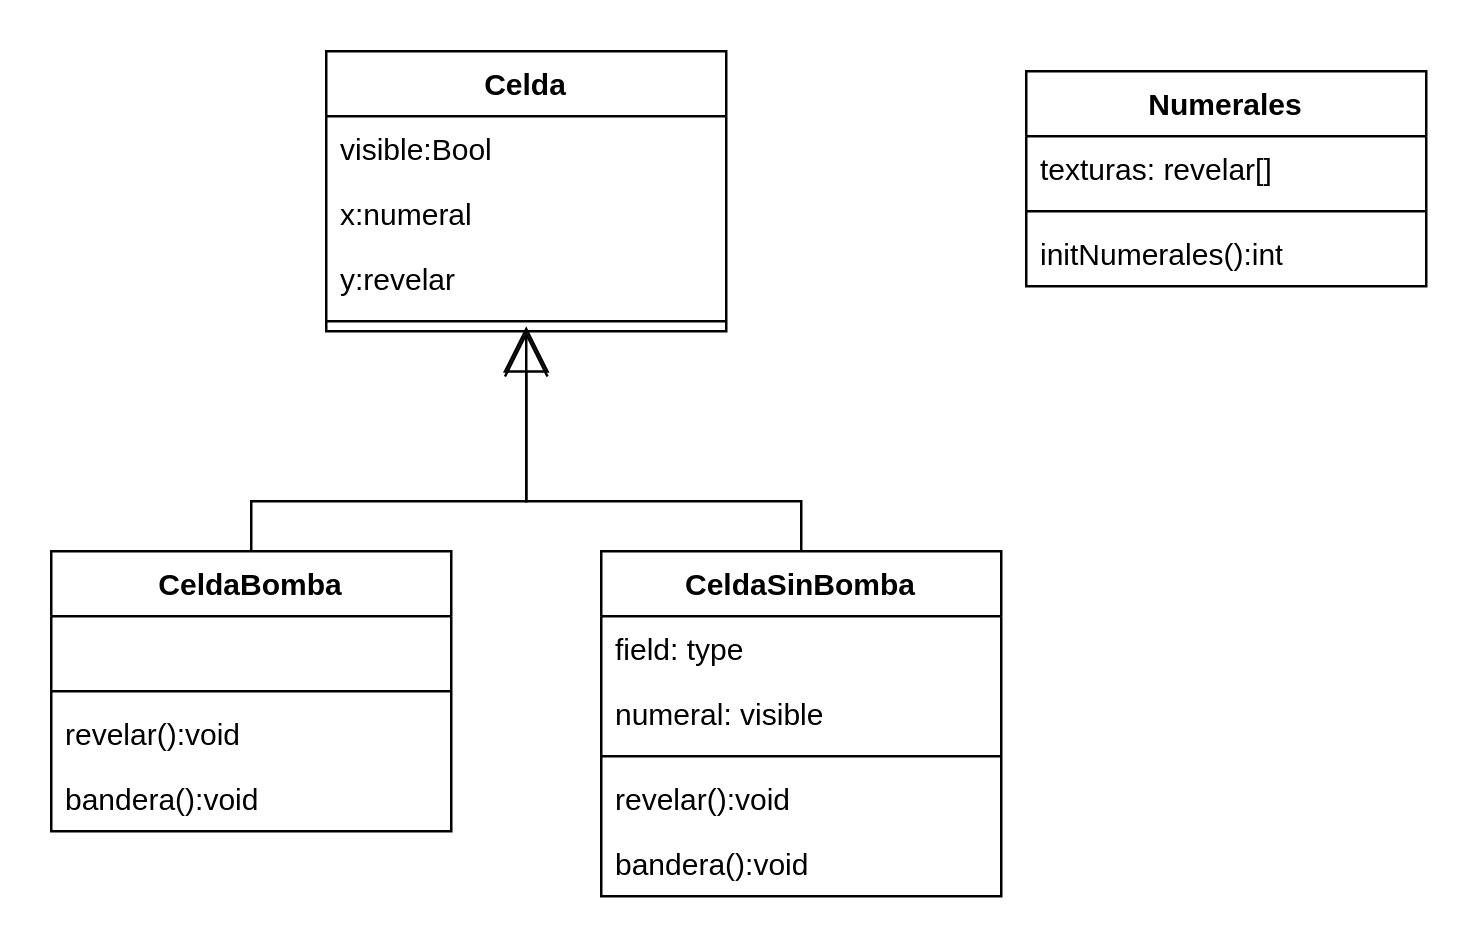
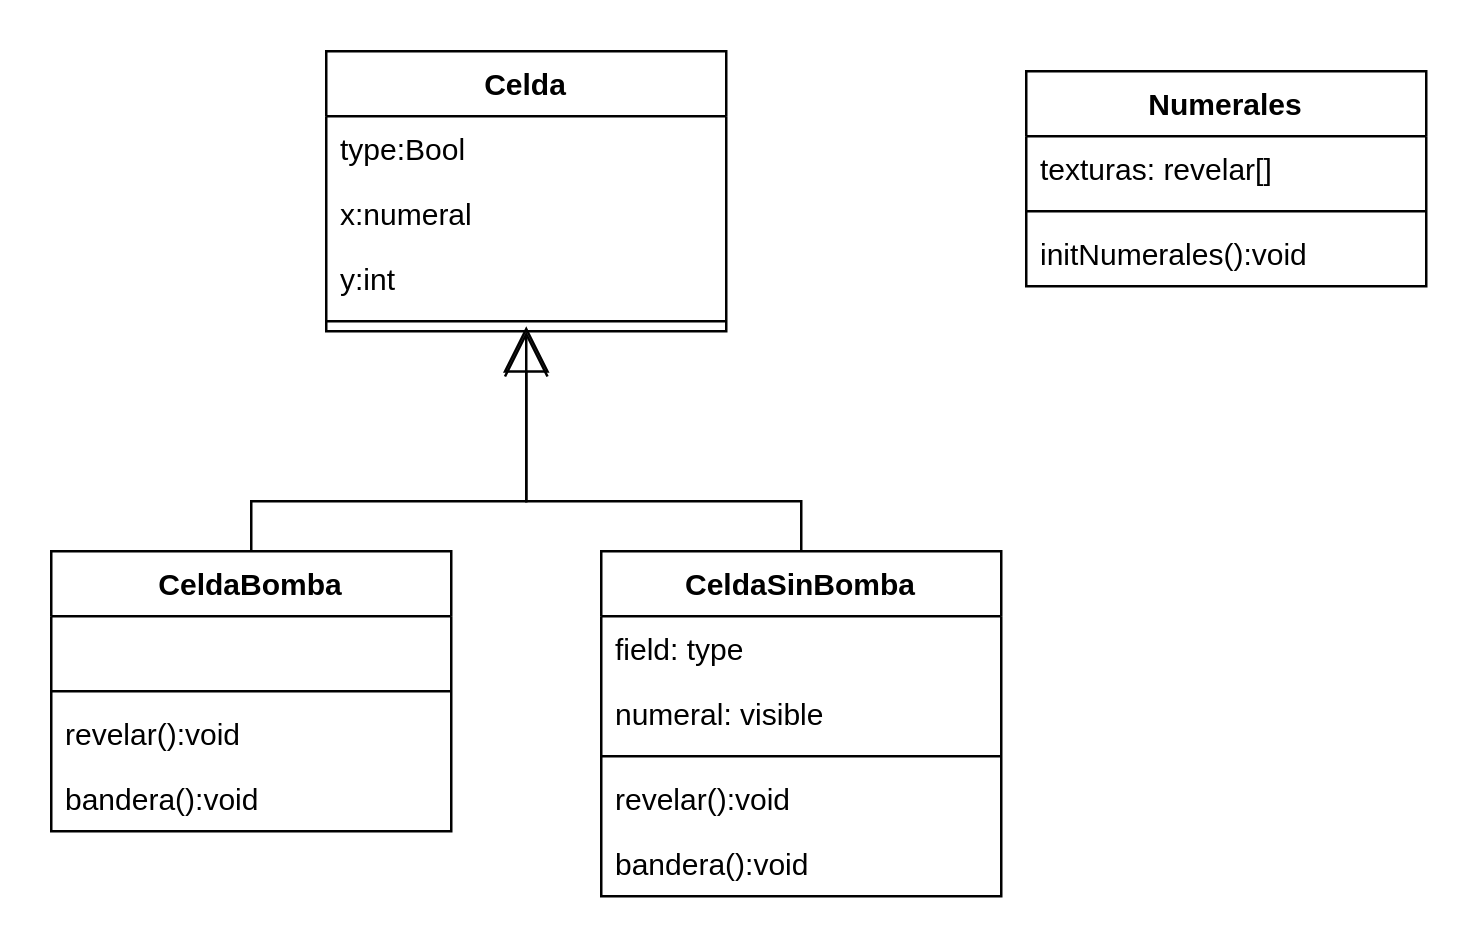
- <mxCell id="3" value="visible:Bool" style="text;strokeColor=none;fillColor=none;align=left;verticalAlign=top;spacingLeft=4;spacingRight=4;overflow=hidden;rotatable=0;points=[[0,0.5],[1,0.5]];portConstraint=eastwest;whiteSpace=wrap;html=1;" vertex="1" parent="2"><mxGeometry y="26" width="160" height="26" as="geometry" /></mxCell>
+ <mxCell id="3" value="type:Bool" style="text;strokeColor=none;fillColor=none;align=left;verticalAlign=top;spacingLeft=4;spacingRight=4;overflow=hidden;rotatable=0;points=[[0,0.5],[1,0.5]];portConstraint=eastwest;whiteSpace=wrap;html=1;" vertex="1" parent="2"><mxGeometry y="26" width="160" height="26" as="geometry" /></mxCell>
- <mxCell id="10" value="initNumerales():int" style="text;strokeColor=none;fillColor=none;align=left;verticalAlign=top;spacingLeft=4;spacingRight=4;overflow=hidden;rotatable=0;points=[[0,0.5],[1,0.5]];portConstraint=eastwest;whiteSpace=wrap;html=1;" vertex="1" parent="7"><mxGeometry y="60" width="160" height="26" as="geometry" /></mxCell>
+ <mxCell id="10" value="initNumerales():void" style="text;strokeColor=none;fillColor=none;align=left;verticalAlign=top;spacingLeft=4;spacingRight=4;overflow=hidden;rotatable=0;points=[[0,0.5],[1,0.5]];portConstraint=eastwest;whiteSpace=wrap;html=1;" vertex="1" parent="7"><mxGeometry y="60" width="160" height="26" as="geometry" /></mxCell>
- <mxCell id="5" value="y&lt;span style=&quot;background-color: initial;&quot;&gt;:revelar&lt;/span&gt;" style="text;strokeColor=none;fillColor=none;align=left;verticalAlign=top;spacingLeft=4;spacingRight=4;overflow=hidden;rotatable=0;points=[[0,0.5],[1,0.5]];portConstraint=eastwest;whiteSpace=wrap;html=1;" vertex="1" parent="2"><mxGeometry y="78" width="160" height="26" as="geometry" /></mxCell>
+ <mxCell id="5" value="y&lt;span style=&quot;background-color: initial;&quot;&gt;:int&lt;/span&gt;" style="text;strokeColor=none;fillColor=none;align=left;verticalAlign=top;spacingLeft=4;spacingRight=4;overflow=hidden;rotatable=0;points=[[0,0.5],[1,0.5]];portConstraint=eastwest;whiteSpace=wrap;html=1;" vertex="1" parent="2"><mxGeometry y="78" width="160" height="26" as="geometry" /></mxCell>
